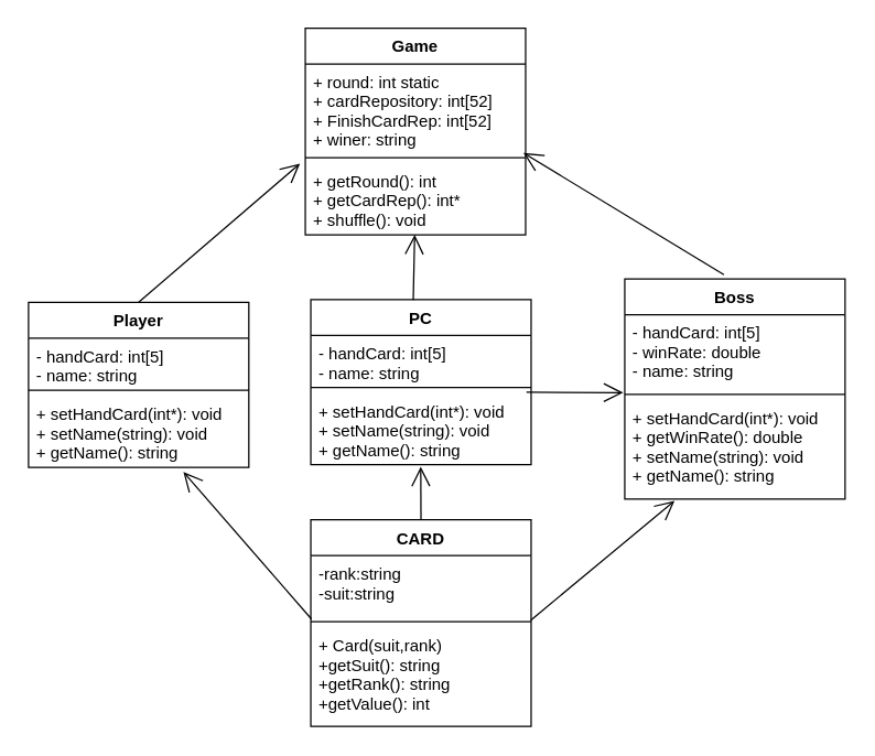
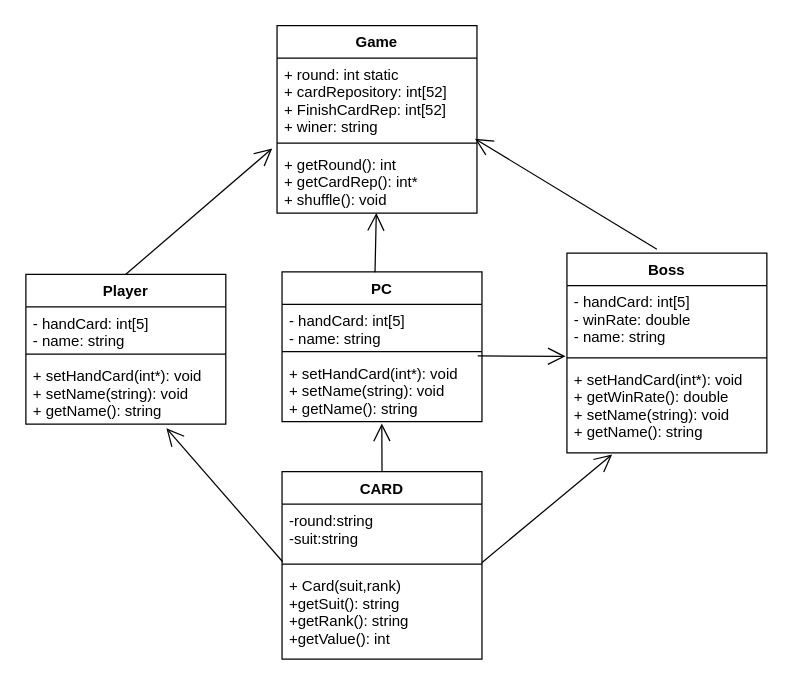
- <mxCell id="3" value="-rank:string&#10;-suit:string" style="text;strokeColor=none;fillColor=none;align=left;verticalAlign=top;spacingLeft=4;spacingRight=4;overflow=hidden;rotatable=0;points=[[0,0.5],[1,0.5]];portConstraint=eastwest;" vertex="1" parent="2"><mxGeometry y="26" width="160" height="44" as="geometry" /></mxCell>
+ <mxCell id="3" value="-round:string&#10;-suit:string" style="text;strokeColor=none;fillColor=none;align=left;verticalAlign=top;spacingLeft=4;spacingRight=4;overflow=hidden;rotatable=0;points=[[0,0.5],[1,0.5]];portConstraint=eastwest;" vertex="1" parent="2"><mxGeometry y="26" width="160" height="44" as="geometry" /></mxCell>
